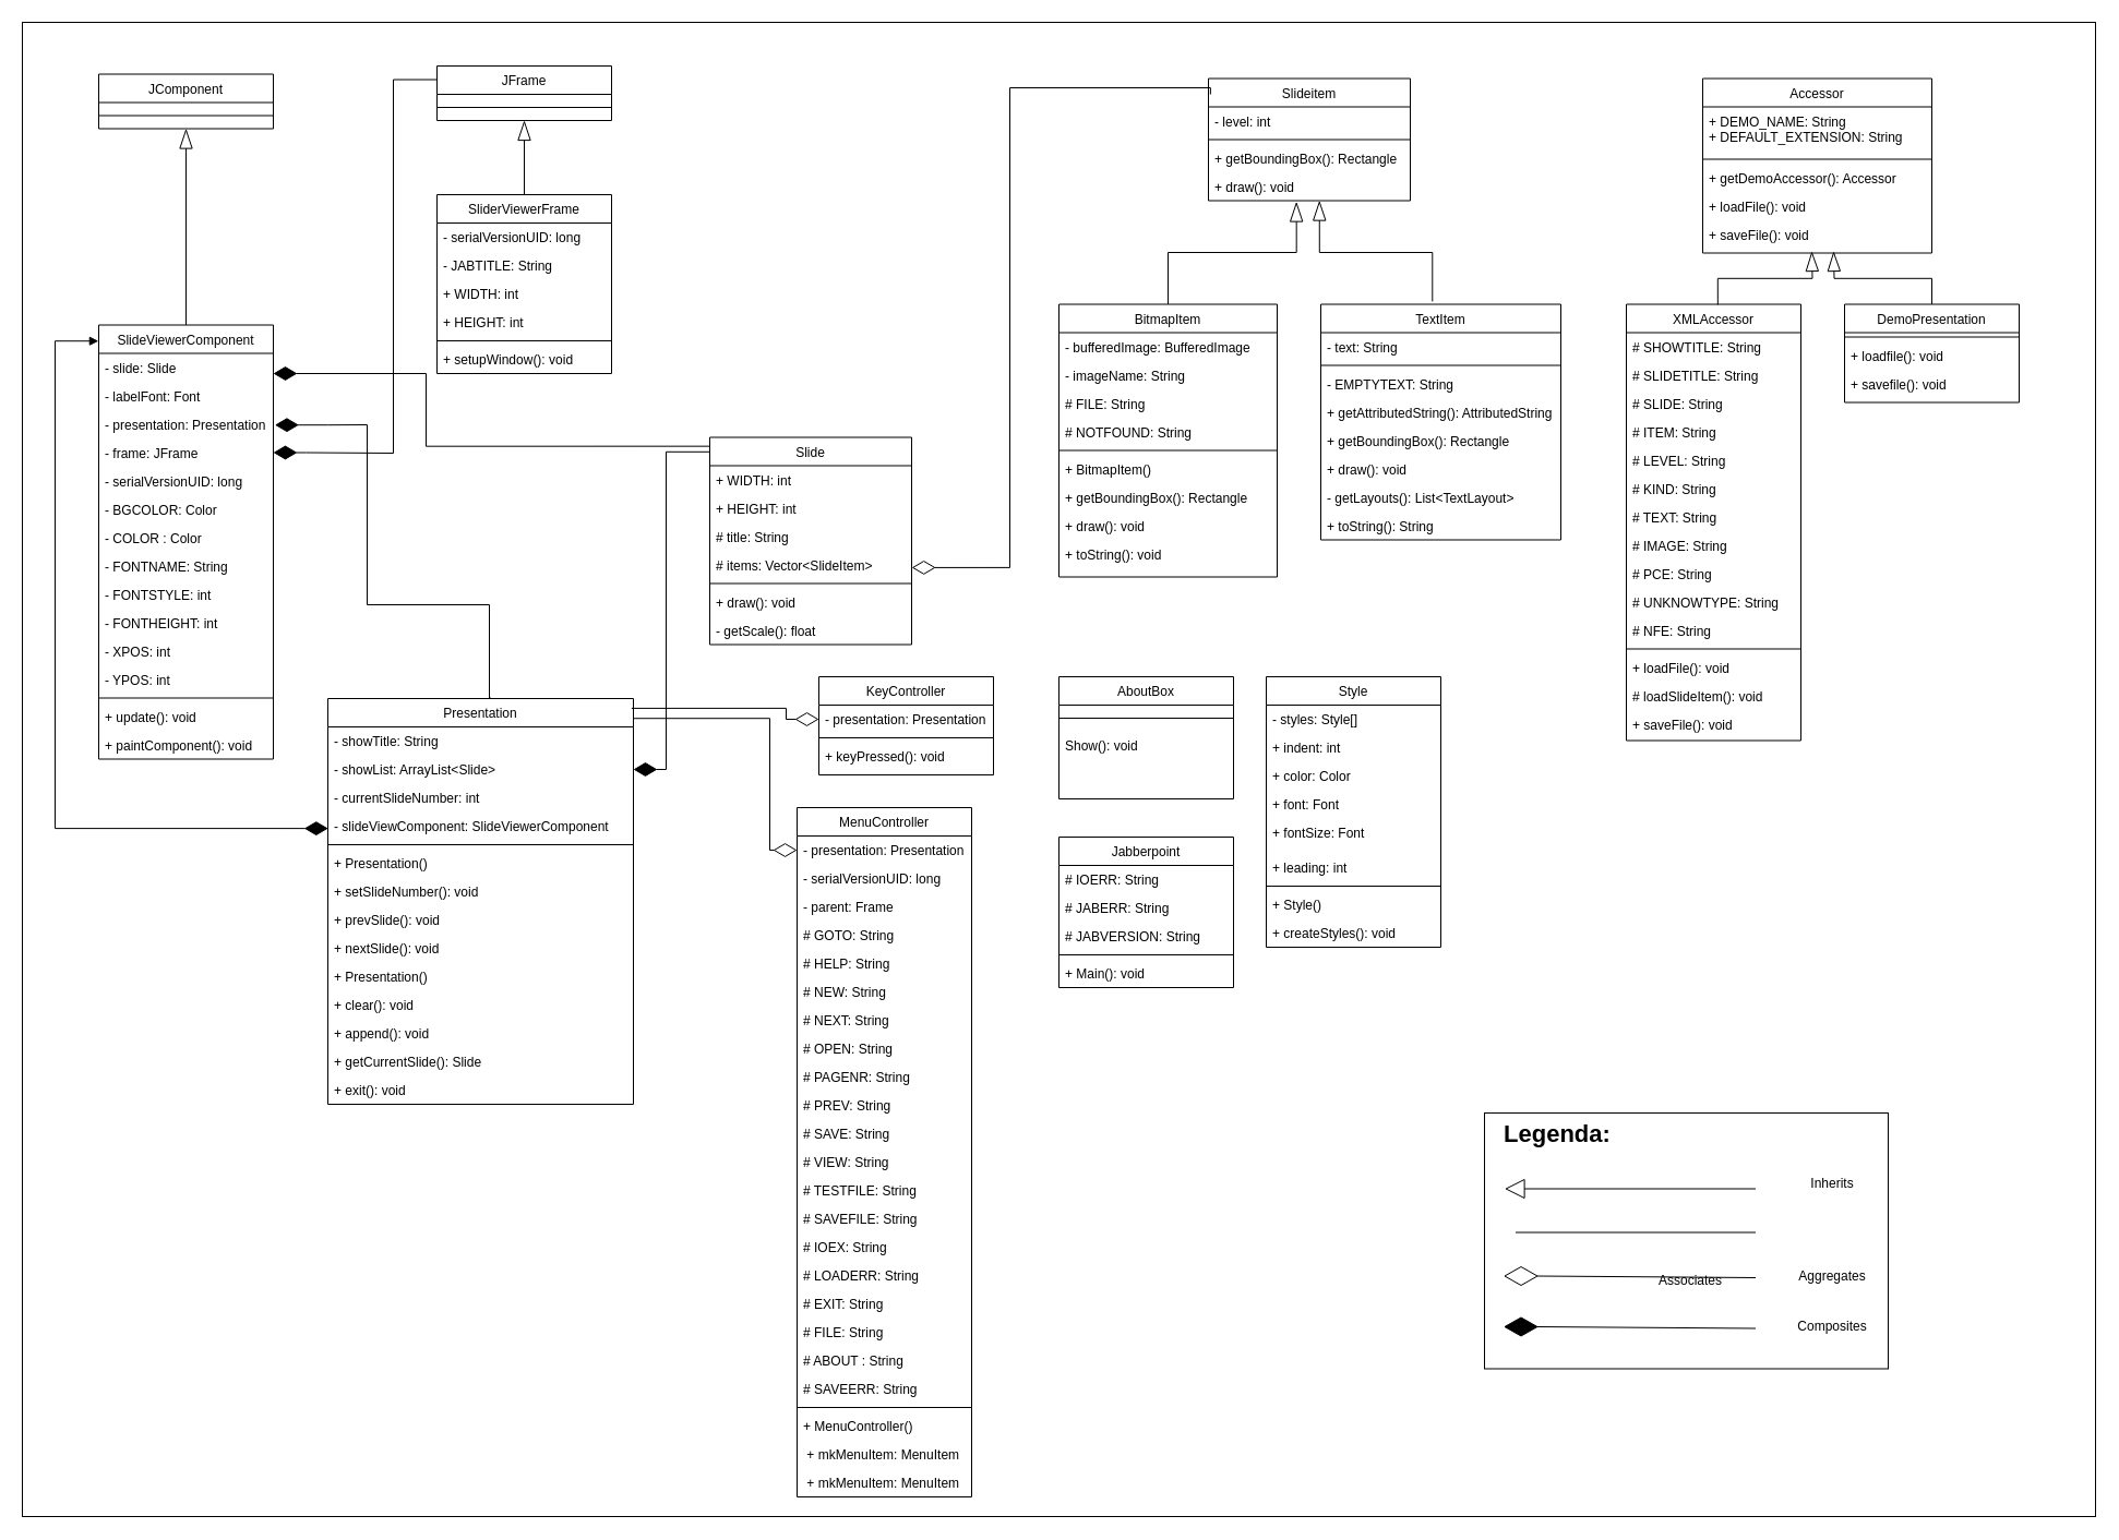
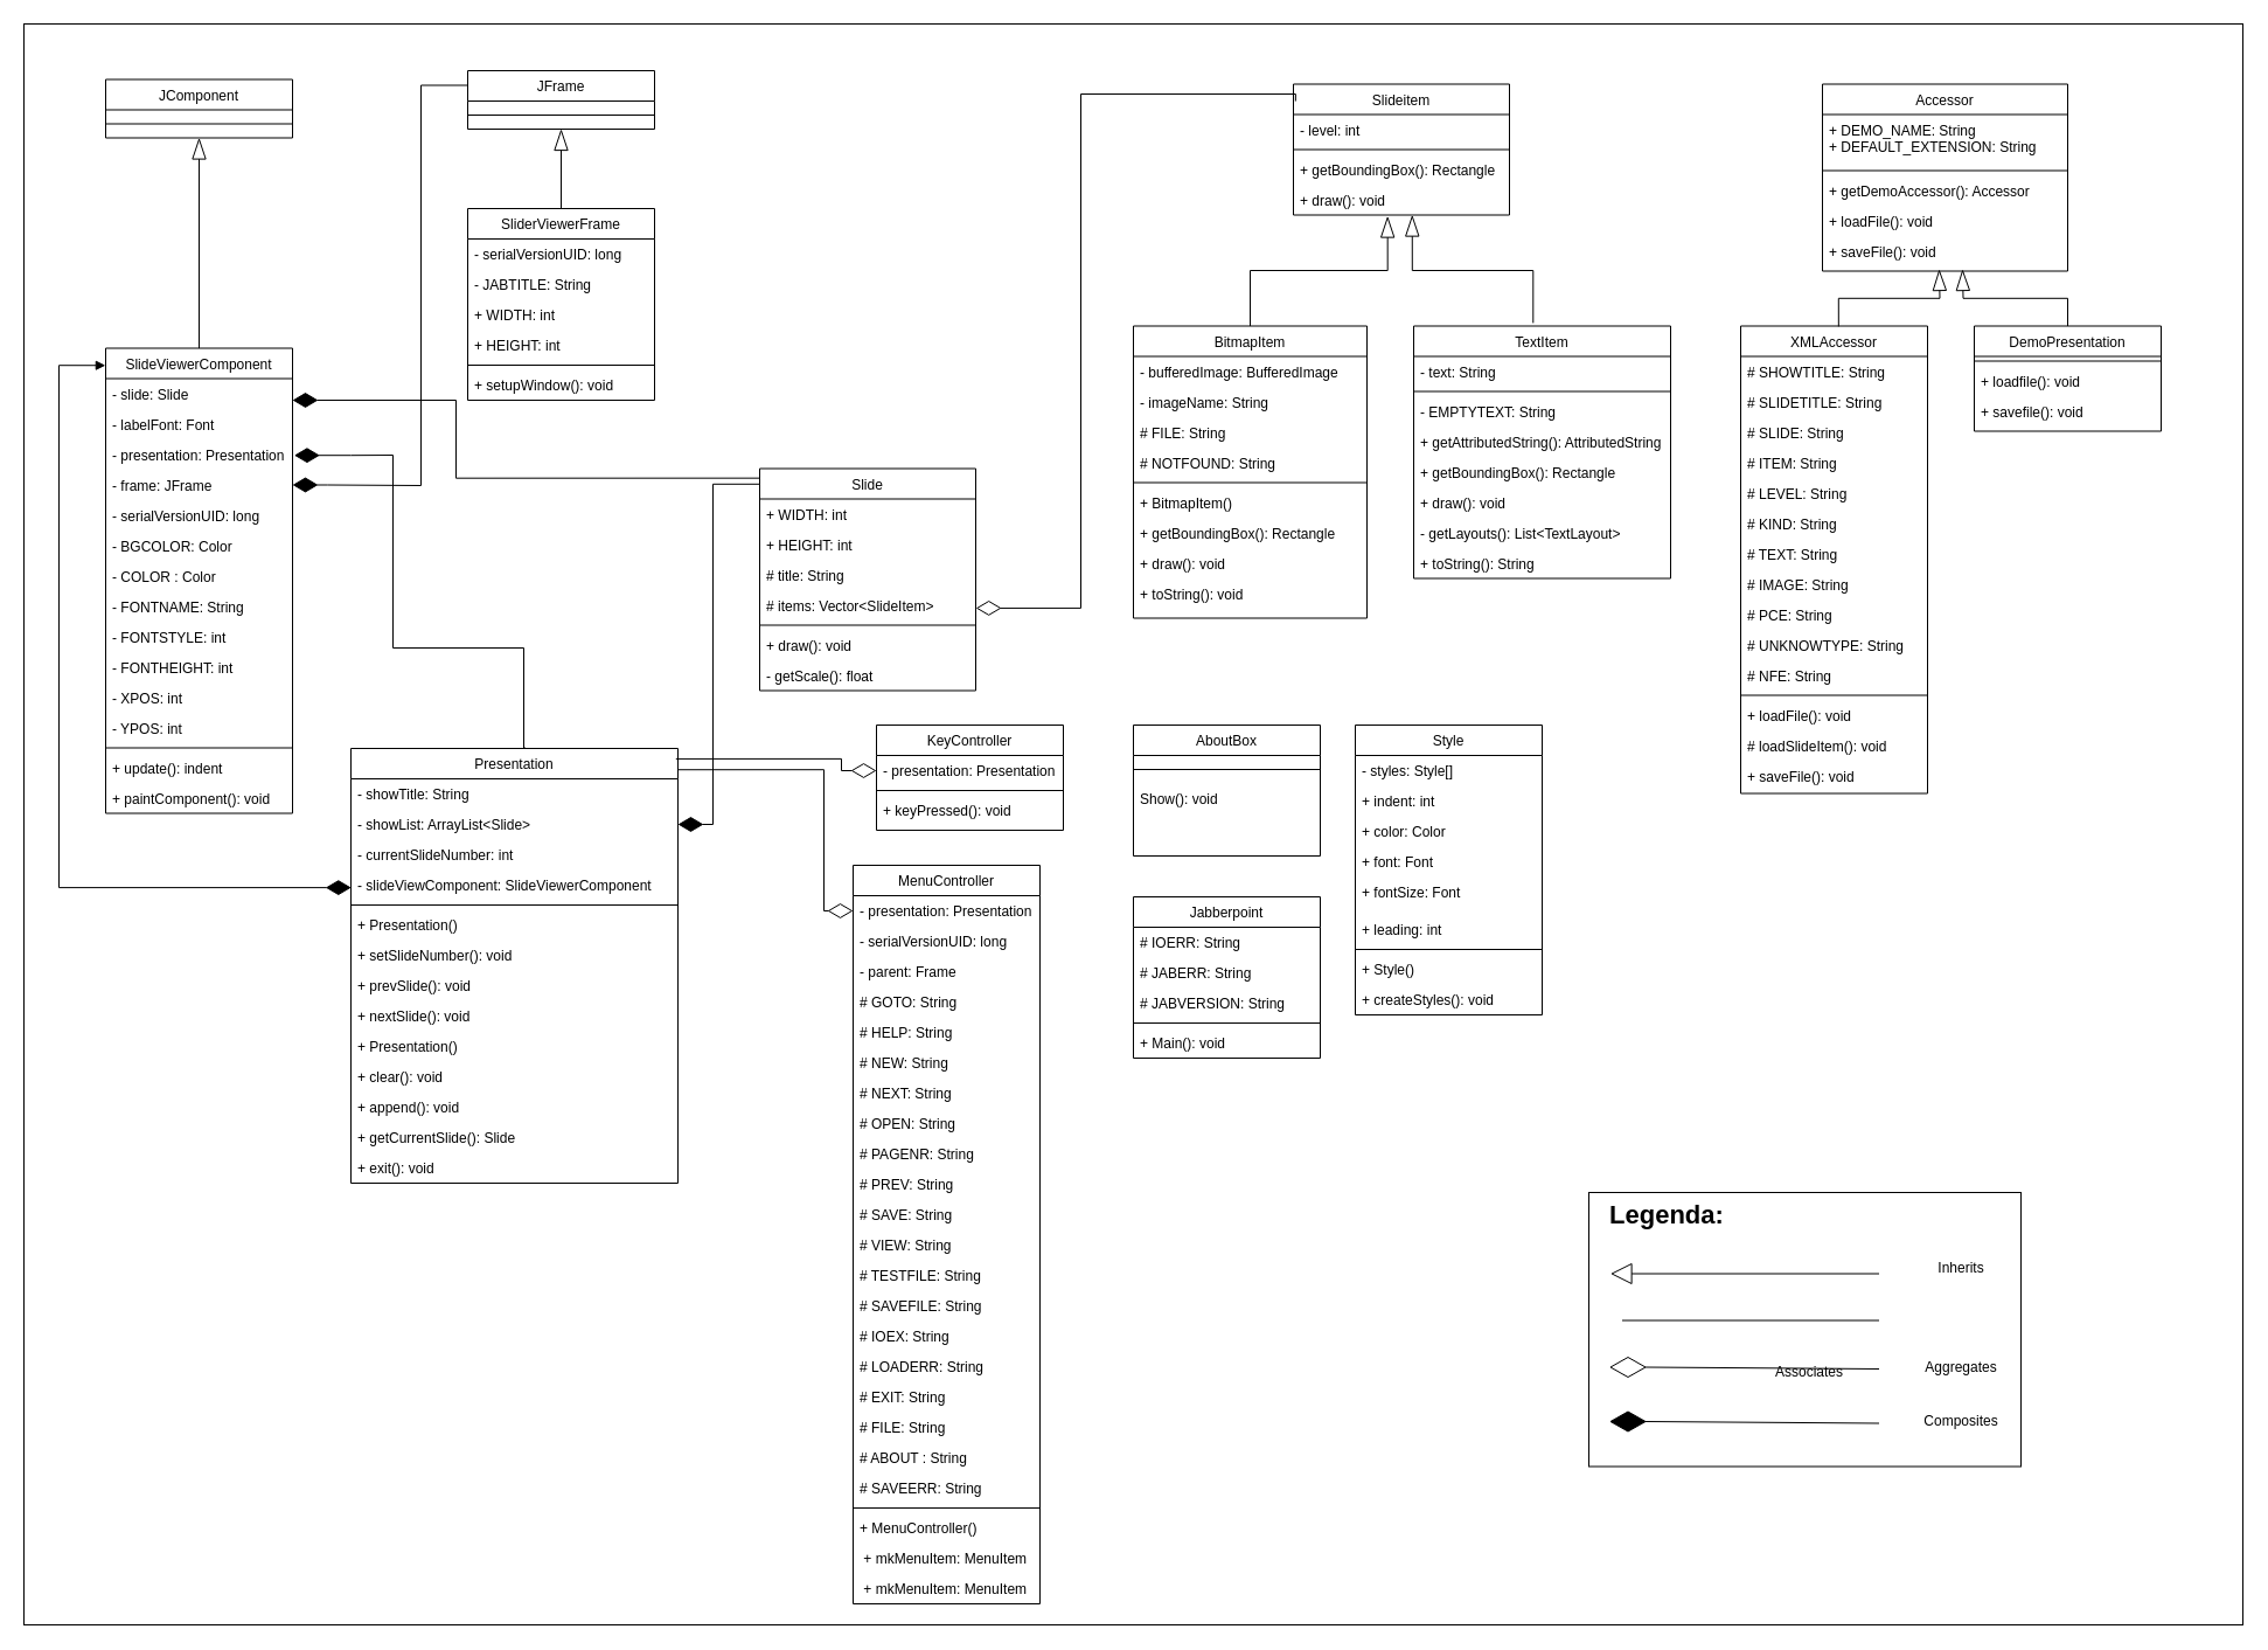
- <mxCell id="90" value="+ update(): void" style="text;align=left;verticalAlign=top;spacingLeft=4;spacingRight=4;overflow=hidden;rotatable=0;points=[[0,0.5],[1,0.5]];portConstraint=eastwest;" parent="76" vertex="1"><mxGeometry y="346" width="160" height="26" as="geometry" /></mxCell>
+ <mxCell id="90" value="+ update(): indent" style="text;align=left;verticalAlign=top;spacingLeft=4;spacingRight=4;overflow=hidden;rotatable=0;points=[[0,0.5],[1,0.5]];portConstraint=eastwest;" parent="76" vertex="1"><mxGeometry y="346" width="160" height="26" as="geometry" /></mxCell>
